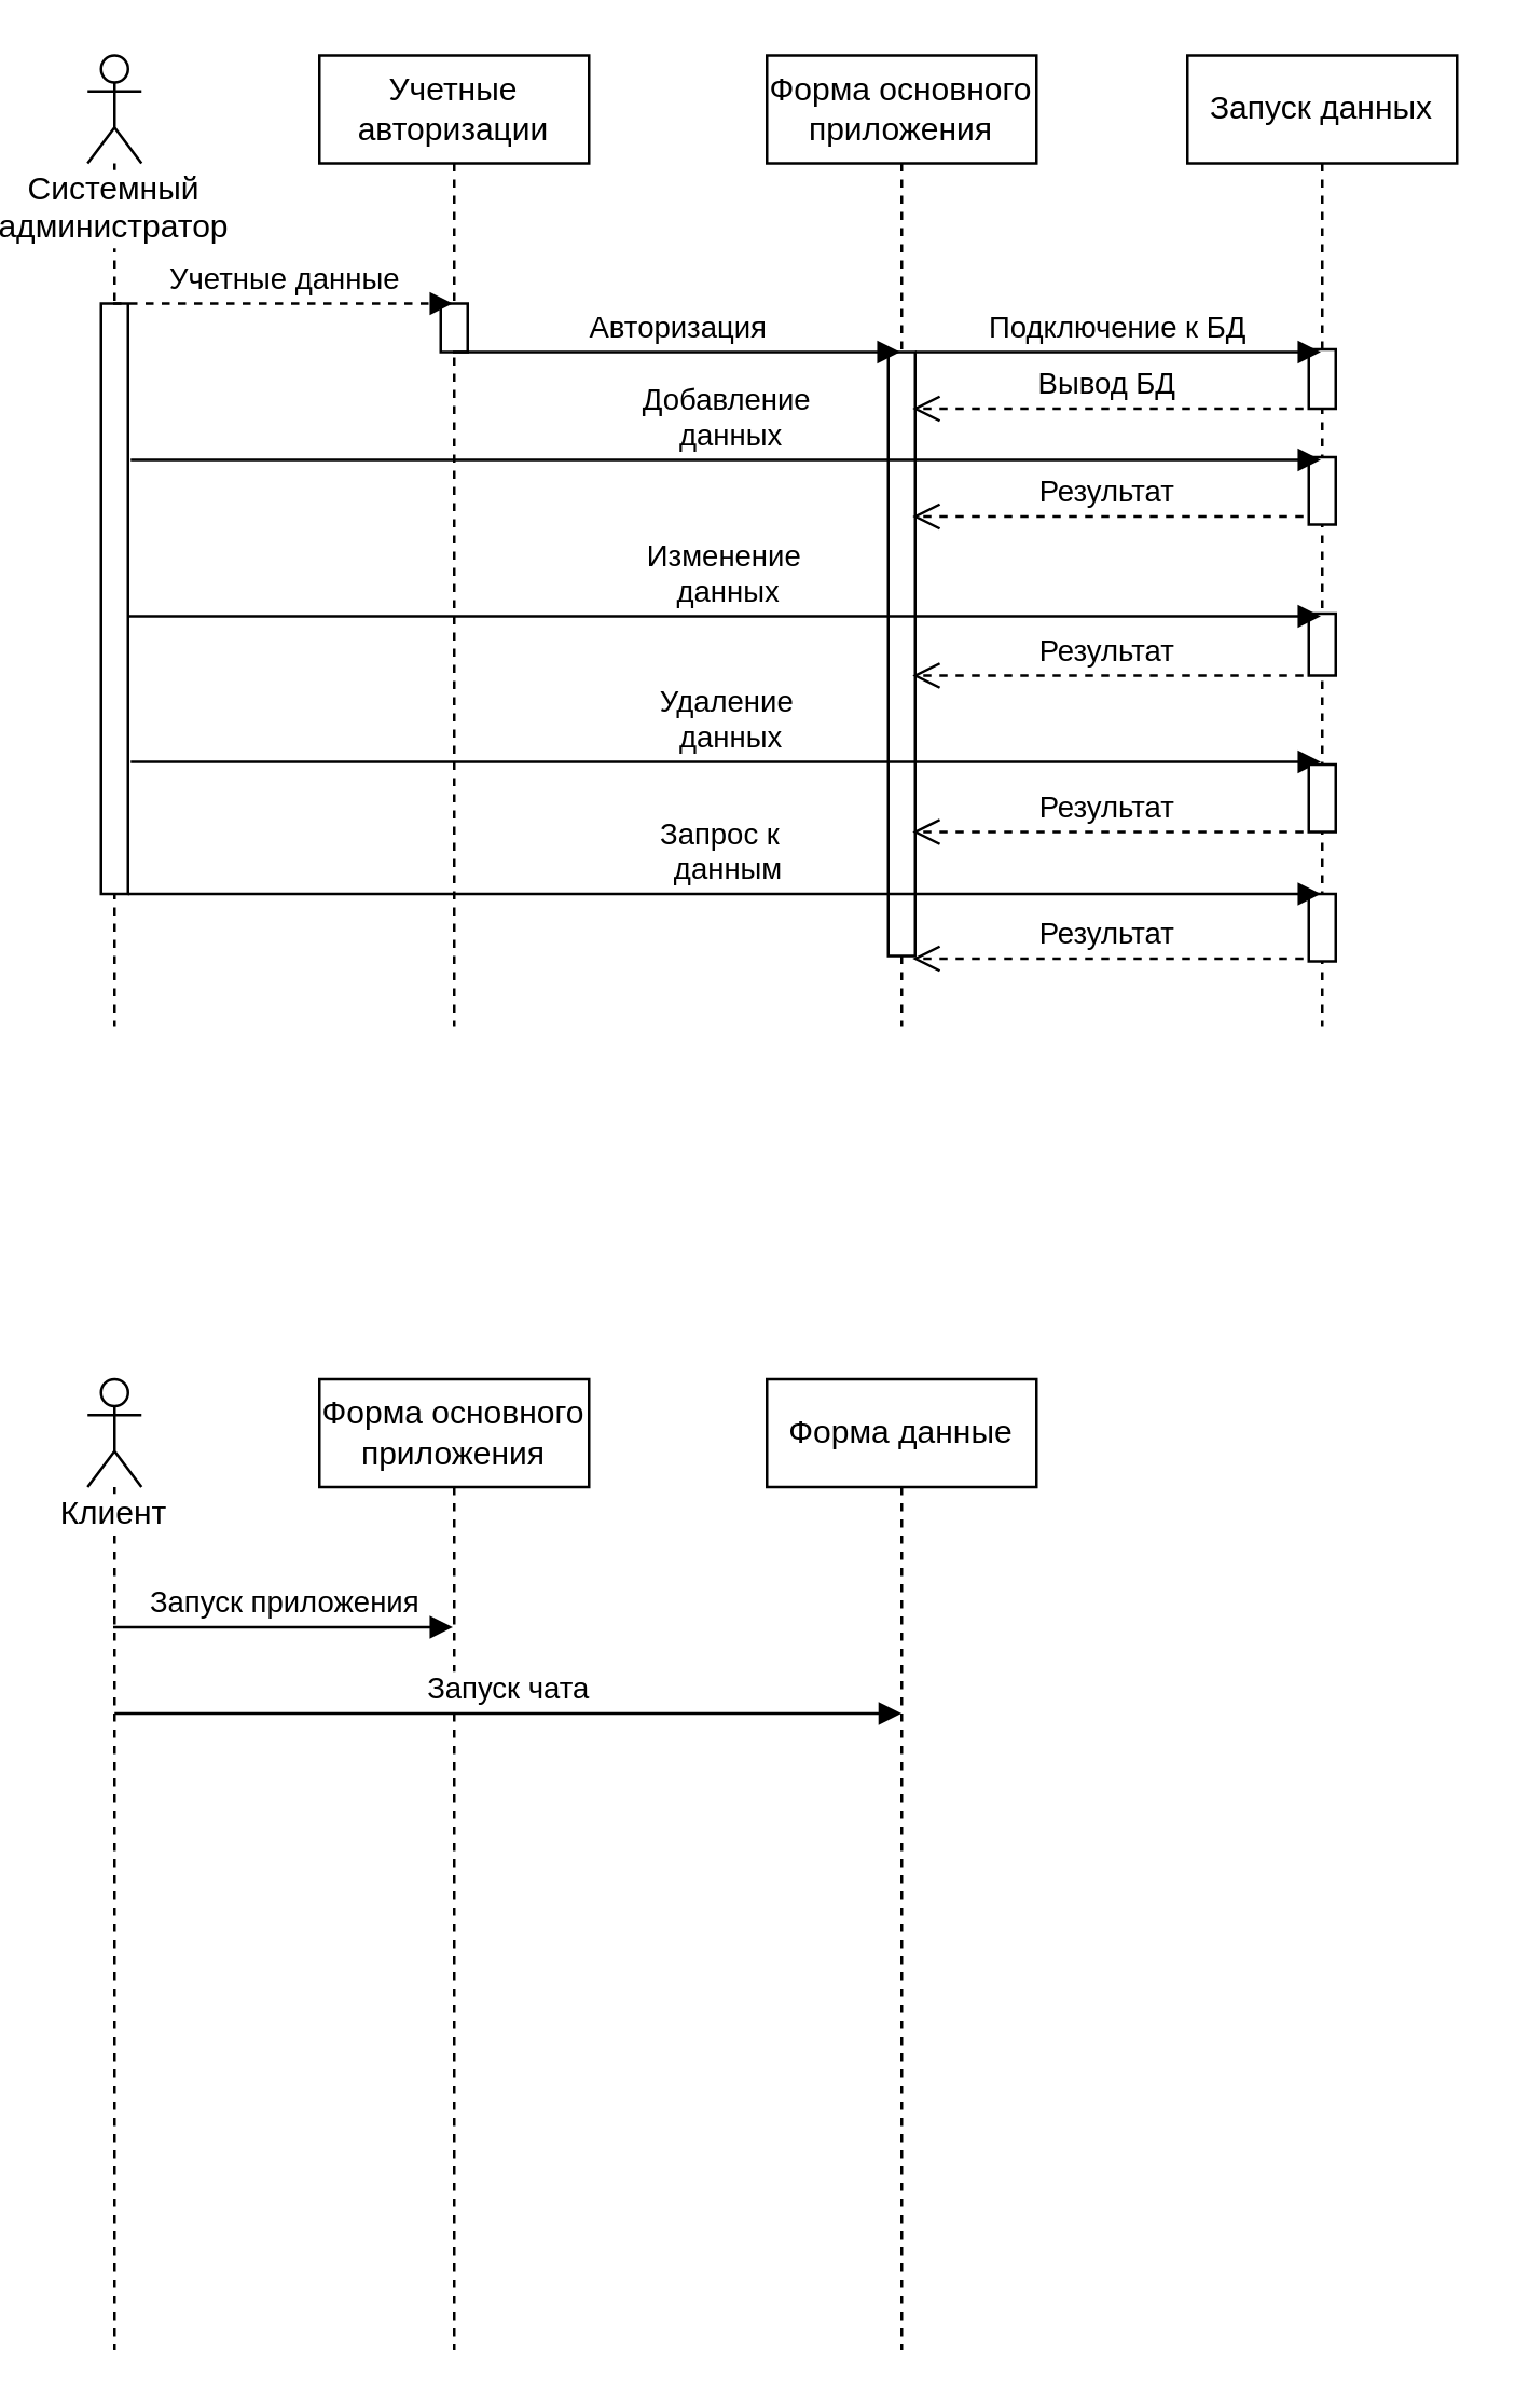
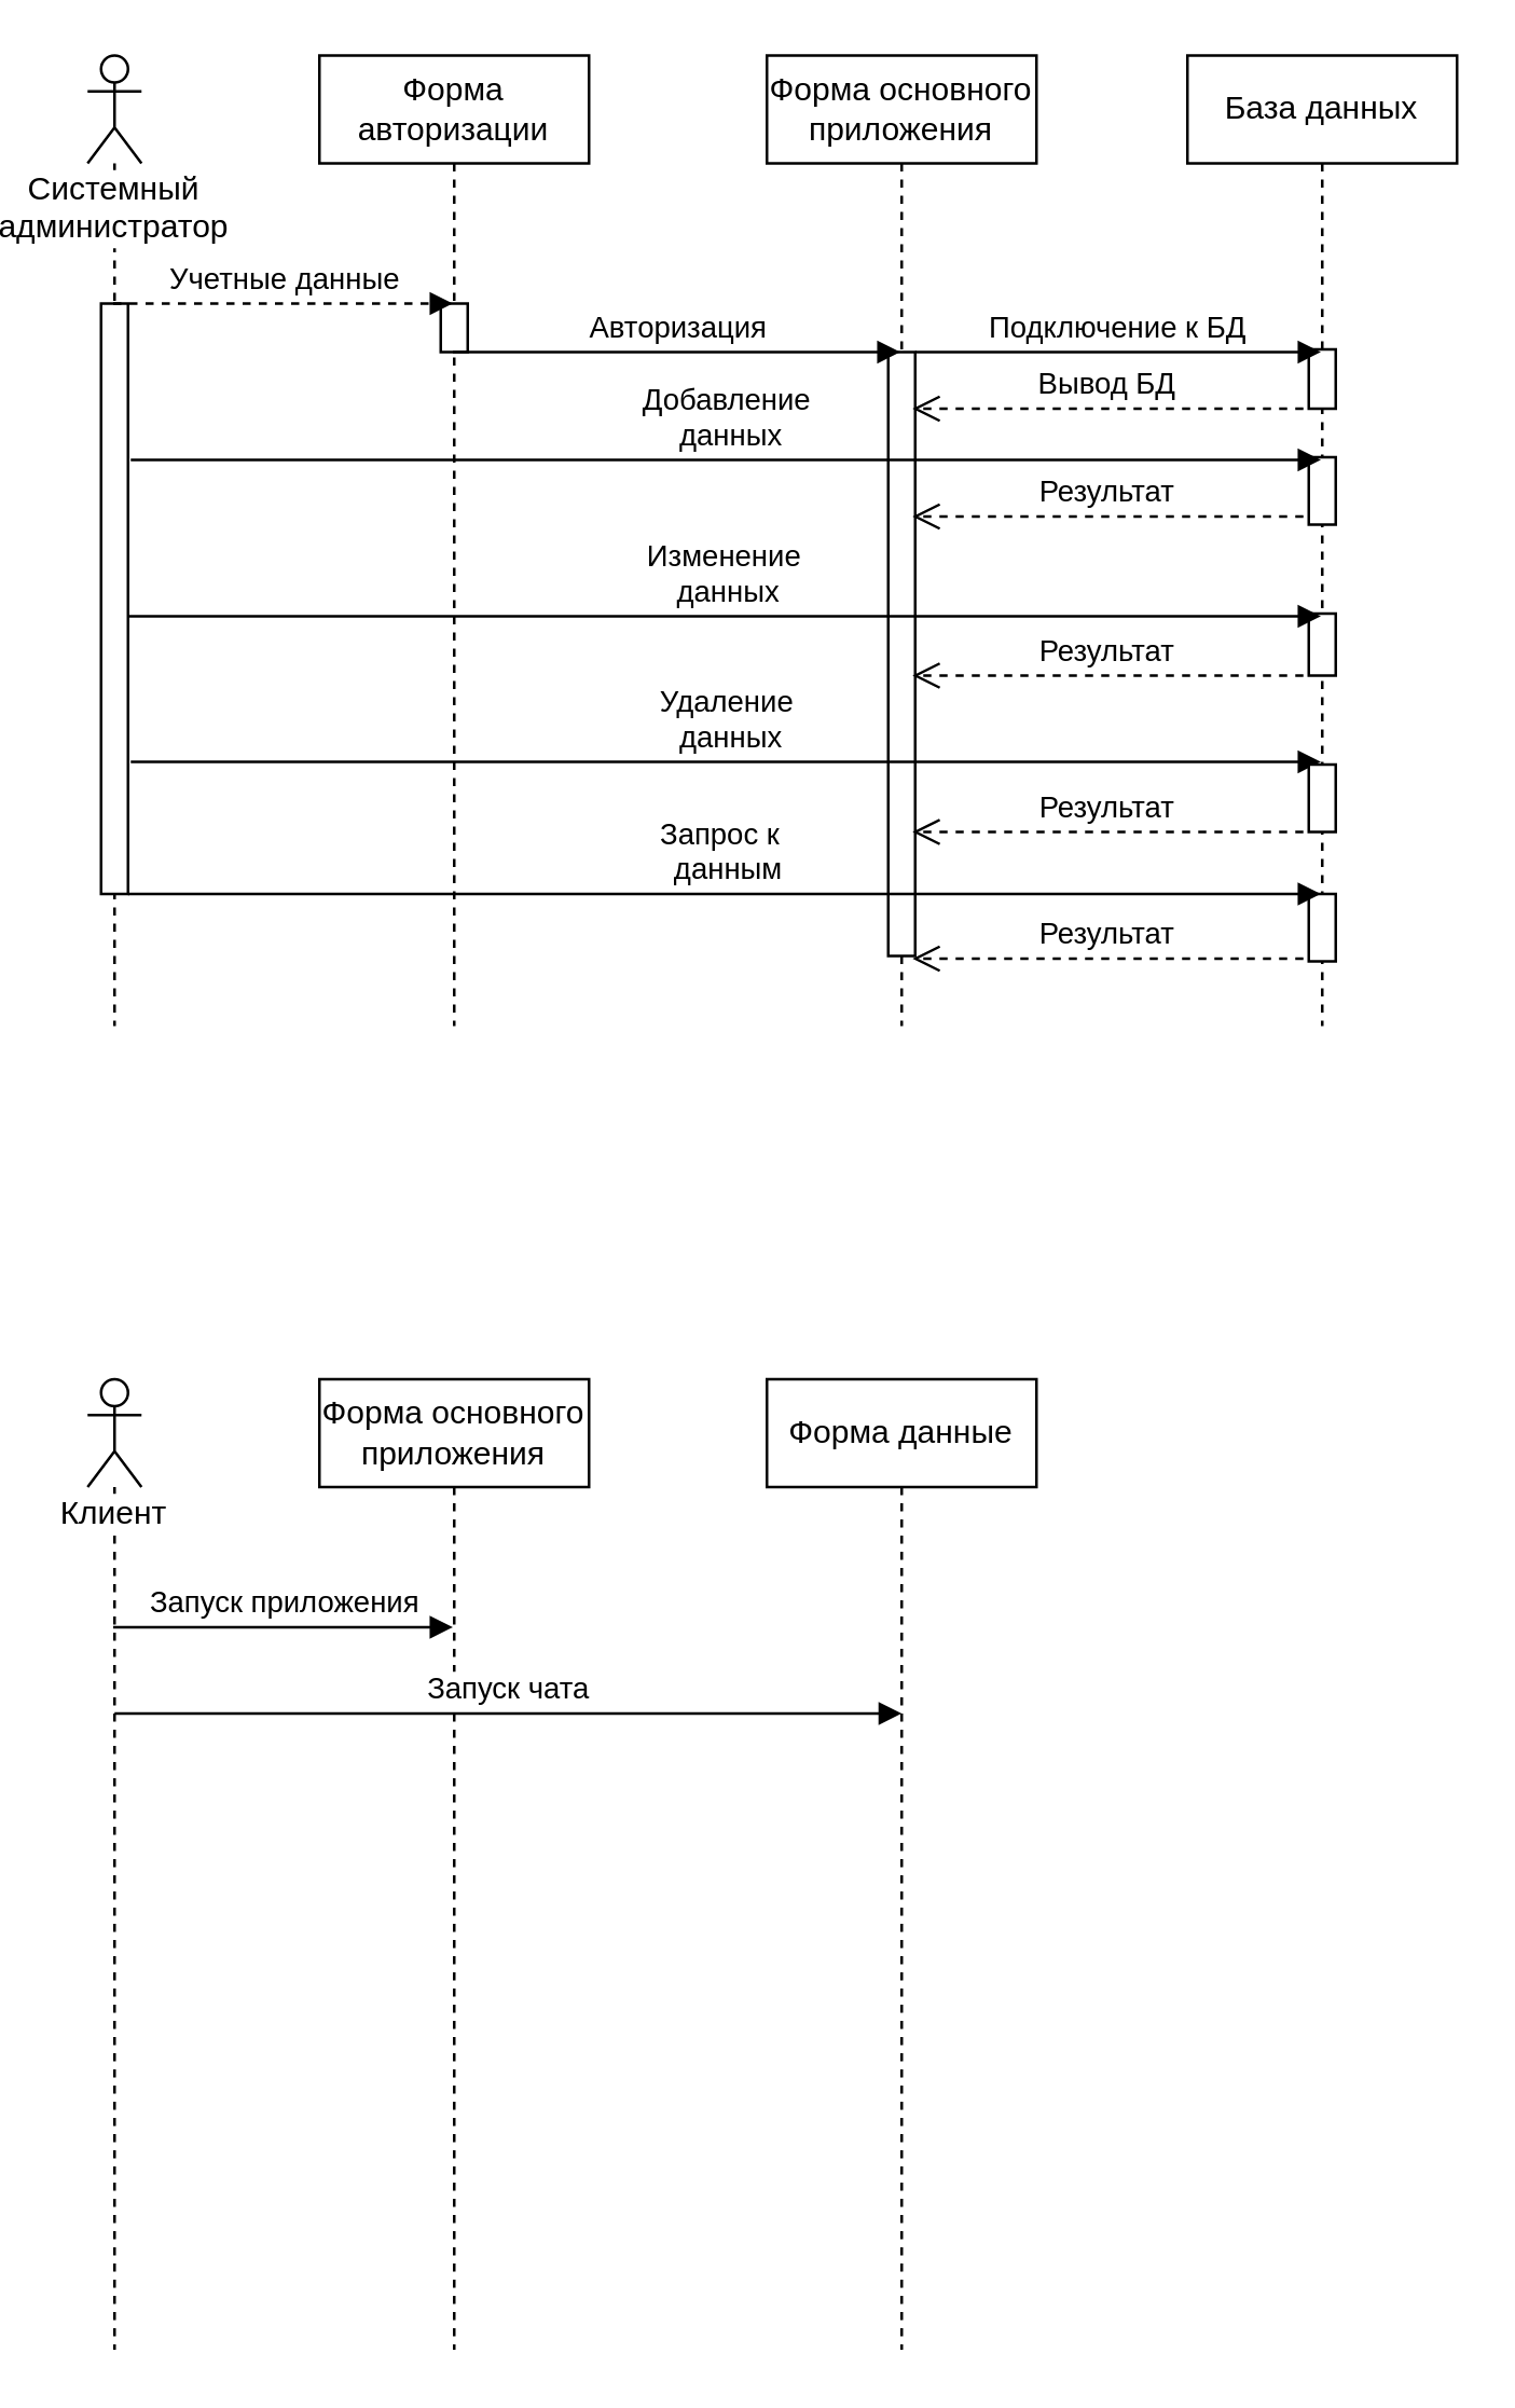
- <mxCell id="4" value="Учетные авторизации" style="shape=umlLifeline;perimeter=lifelinePerimeter;whiteSpace=wrap;html=1;container=1;collapsible=0;recursiveResize=0;outlineConnect=0;" vertex="1" parent="1"><mxGeometry x="106" y="20" width="100" height="360" as="geometry" /></mxCell>
+ <mxCell id="4" value="Форма авторизации" style="shape=umlLifeline;perimeter=lifelinePerimeter;whiteSpace=wrap;html=1;container=1;collapsible=0;recursiveResize=0;outlineConnect=0;" vertex="1" parent="1"><mxGeometry x="106" y="20" width="100" height="360" as="geometry" /></mxCell>
- <mxCell id="6" value="Запуск данных" style="shape=umlLifeline;perimeter=lifelinePerimeter;whiteSpace=wrap;html=1;container=1;collapsible=0;recursiveResize=0;outlineConnect=0;" vertex="1" parent="1"><mxGeometry x="428" y="20" width="100" height="360" as="geometry" /></mxCell>
+ <mxCell id="6" value="База данных" style="shape=umlLifeline;perimeter=lifelinePerimeter;whiteSpace=wrap;html=1;container=1;collapsible=0;recursiveResize=0;outlineConnect=0;" vertex="1" parent="1"><mxGeometry x="428" y="20" width="100" height="360" as="geometry" /></mxCell>
